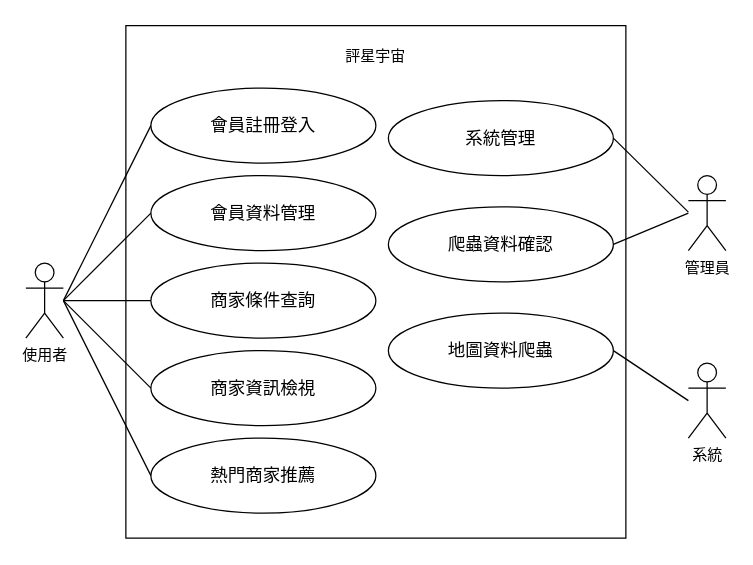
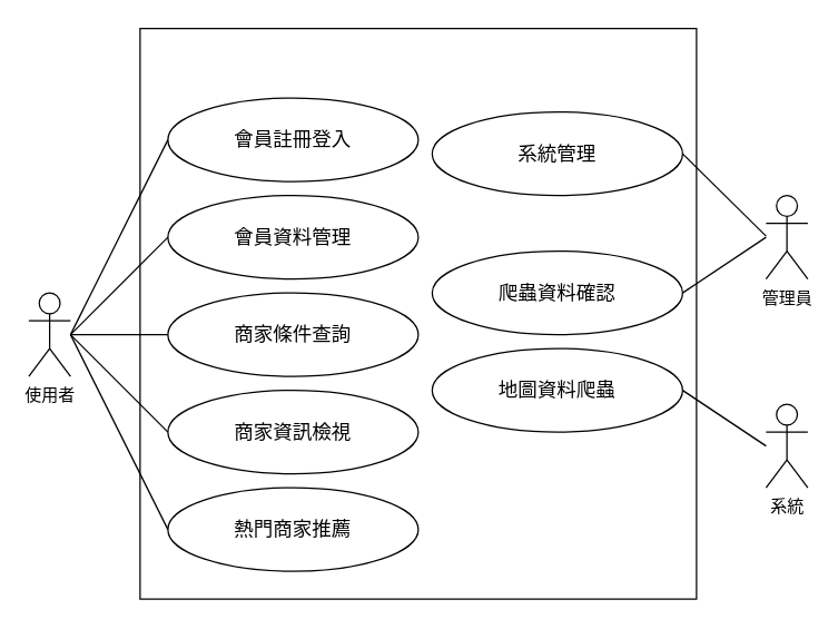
- <mxCell id="15" value="評星宇宙" style="text;html=1;align=center;verticalAlign=middle;whiteSpace=wrap;rounded=0;" parent="1" vertex="1"><mxGeometry x="100" y="30" width="400" height="30" as="geometry" /></mxCell>
- <mxCell id="17" value="&lt;font style=&quot;font-size: 14px;&quot;&gt;爬蟲資料確認&lt;/font&gt;" style="ellipse;whiteSpace=wrap;html=1;" parent="1" vertex="1"><mxGeometry x="310" y="165" width="180" height="60" as="geometry" /></mxCell>
+ <mxCell id="17" value="&lt;font style=&quot;font-size: 14px;&quot;&gt;爬蟲資料確認&lt;/font&gt;" style="ellipse;whiteSpace=wrap;html=1;" parent="1" vertex="1"><mxGeometry x="310" y="180" width="180" height="60" as="geometry" /></mxCell>
